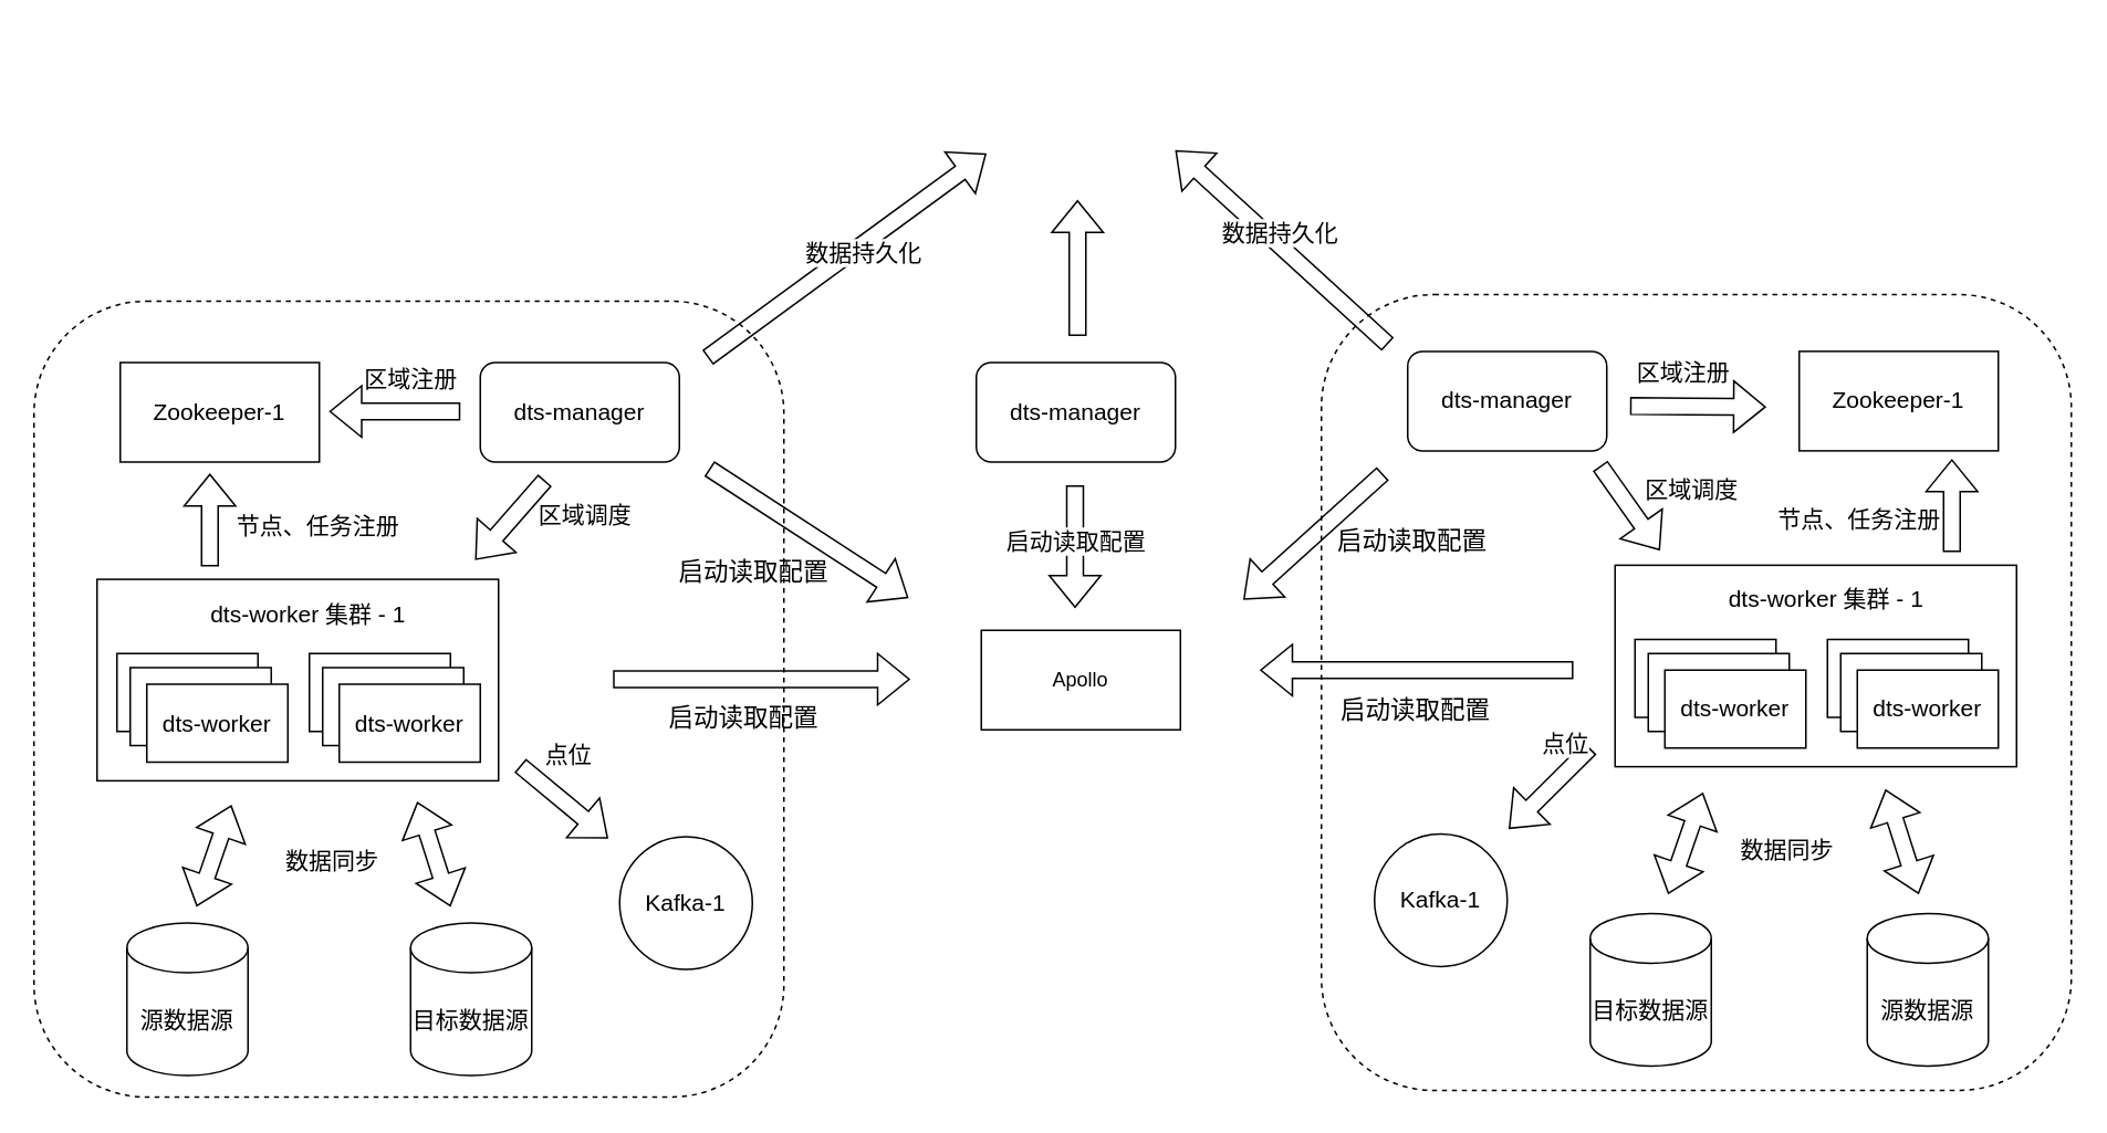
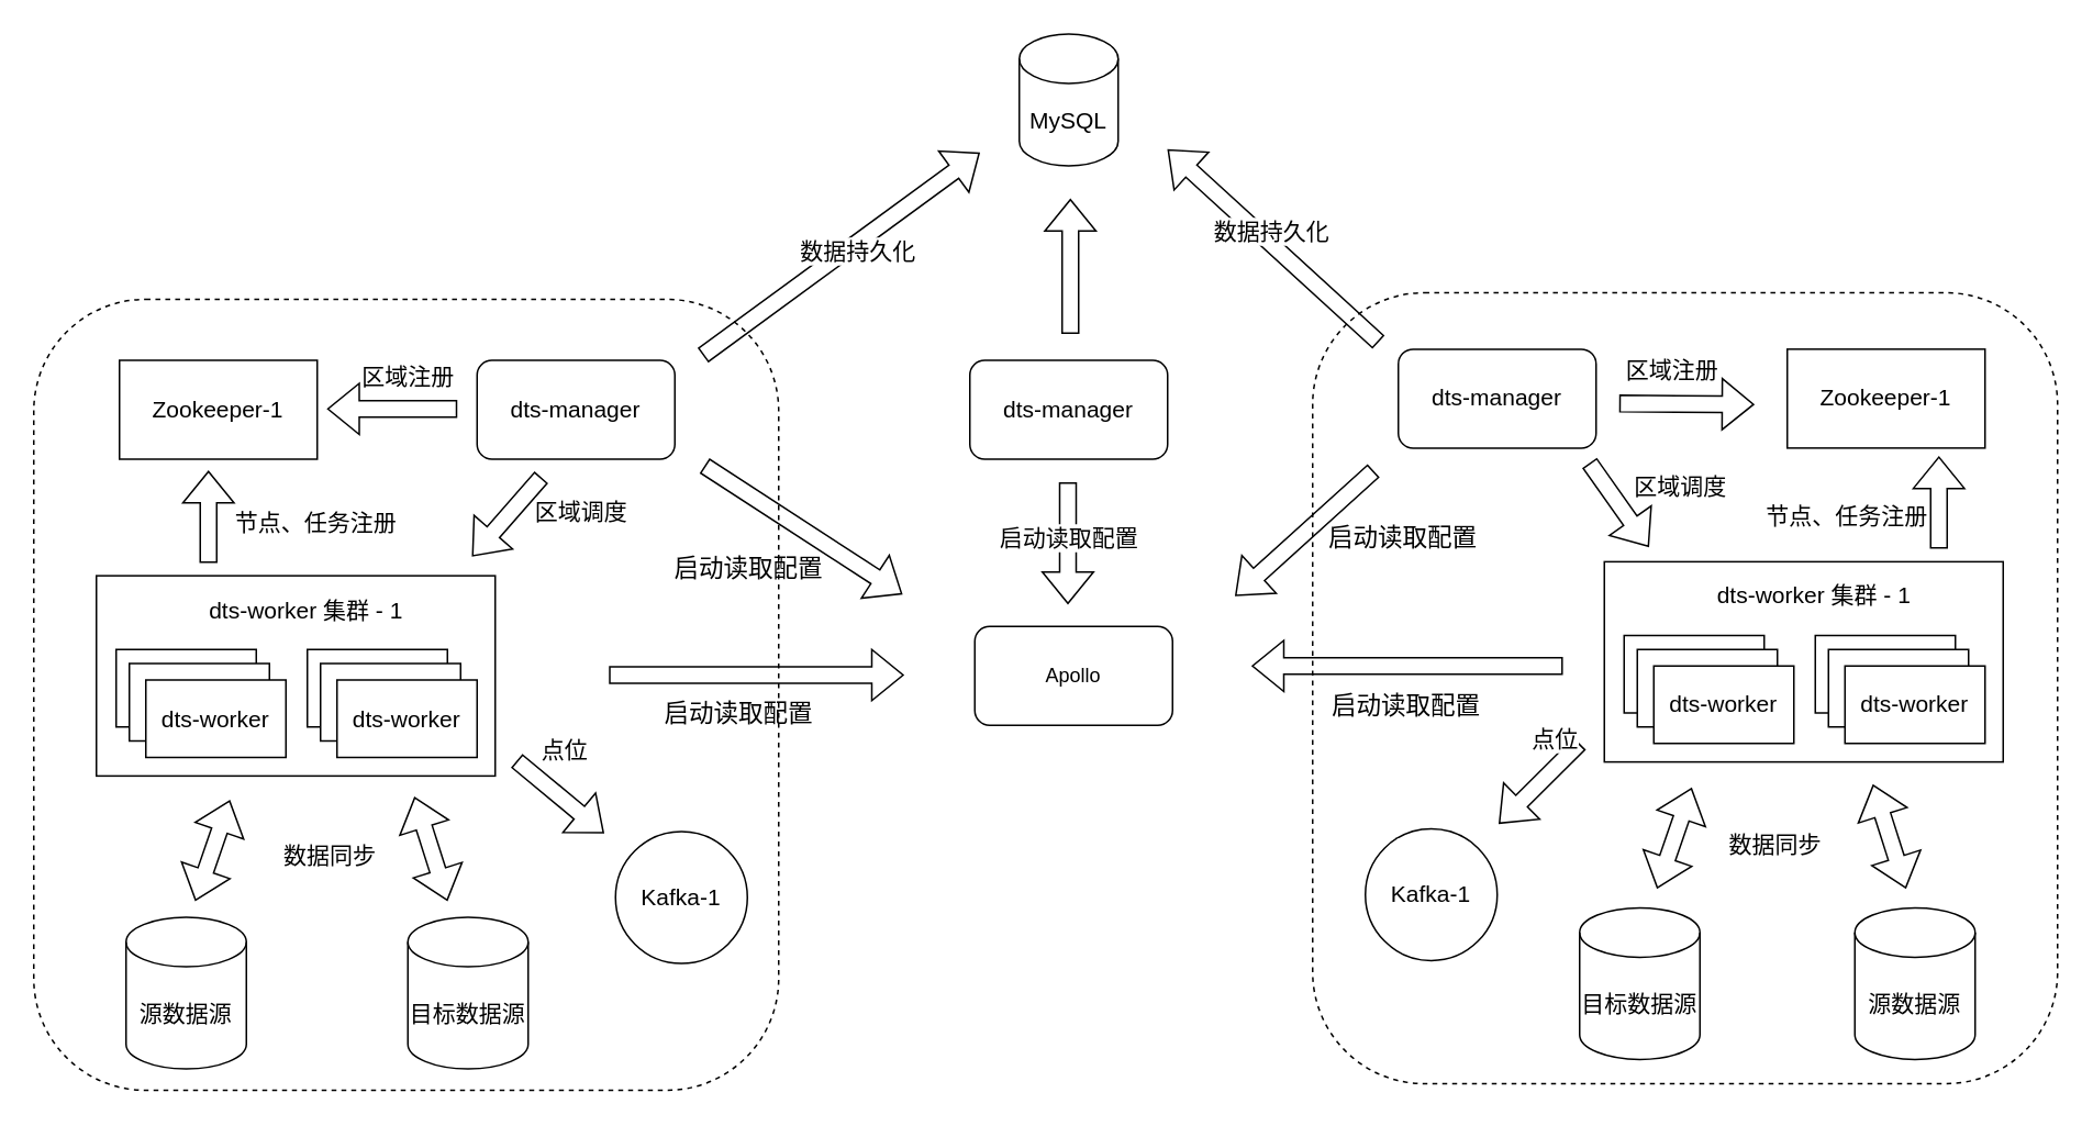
+ <mxCell id="6" value="&lt;font style=&quot;font-size: 14px;&quot;&gt;MySQL&lt;/font&gt;" style="shape=cylinder3;whiteSpace=wrap;html=1;boundedLbl=1;backgroundOutline=1;size=15;" vertex="1" parent="1"><mxGeometry x="618" y="20" width="60" height="80" as="geometry" /></mxCell>
- <mxCell id="5" value="Apollo" style="rounded=0;whiteSpace=wrap;html=1;" vertex="1" parent="1"><mxGeometry x="591" y="379.5" width="120" height="60" as="geometry" /></mxCell>
+ <mxCell id="5" value="Apollo" style="whiteSpace=wrap;html=1;rounded=1;" vertex="1" parent="1"><mxGeometry x="591" y="379.5" width="120" height="60" as="geometry" /></mxCell>
